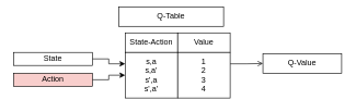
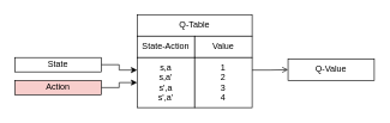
- <mxCell id="6" value="Q-Table" style="rounded=0;whiteSpace=wrap;html=1;" vertex="1" parent="1"><mxGeometry x="180" y="10" width="160" height="30" as="geometry" /></mxCell>
+ <mxCell id="6" value="Q-Table" style="rounded=0;whiteSpace=wrap;html=1;" vertex="1" parent="1"><mxGeometry x="190" y="20" width="160" height="30" as="geometry" /></mxCell>
